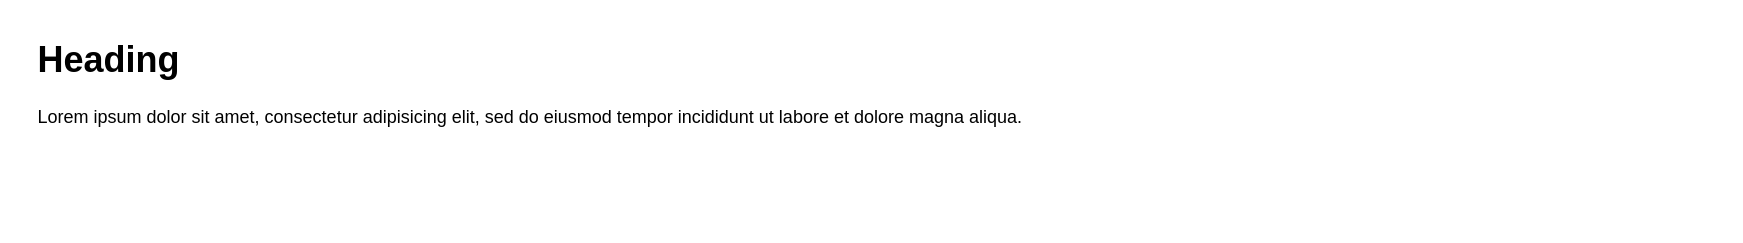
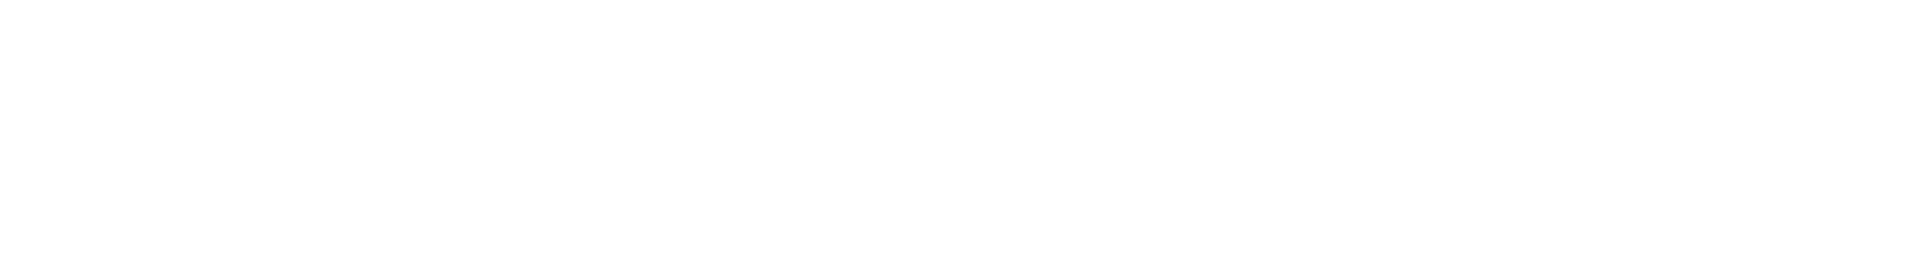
- <mxCell id="2" value="&lt;h1&gt;Heading&lt;/h1&gt;&lt;p&gt;Lorem ipsum dolor sit amet, consectetur adipisicing elit, sed do eiusmod tempor incididunt ut labore et dolore magna aliqua.&lt;/p&gt;" style="text;html=1;strokeColor=none;fillColor=none;spacing=5;spacingTop=-20;whiteSpace=wrap;overflow=hidden;rounded=0;" vertex="1" parent="1"><mxGeometry width="1120" height="120" as="geometry" x="20" y="20" /></mxCell>
